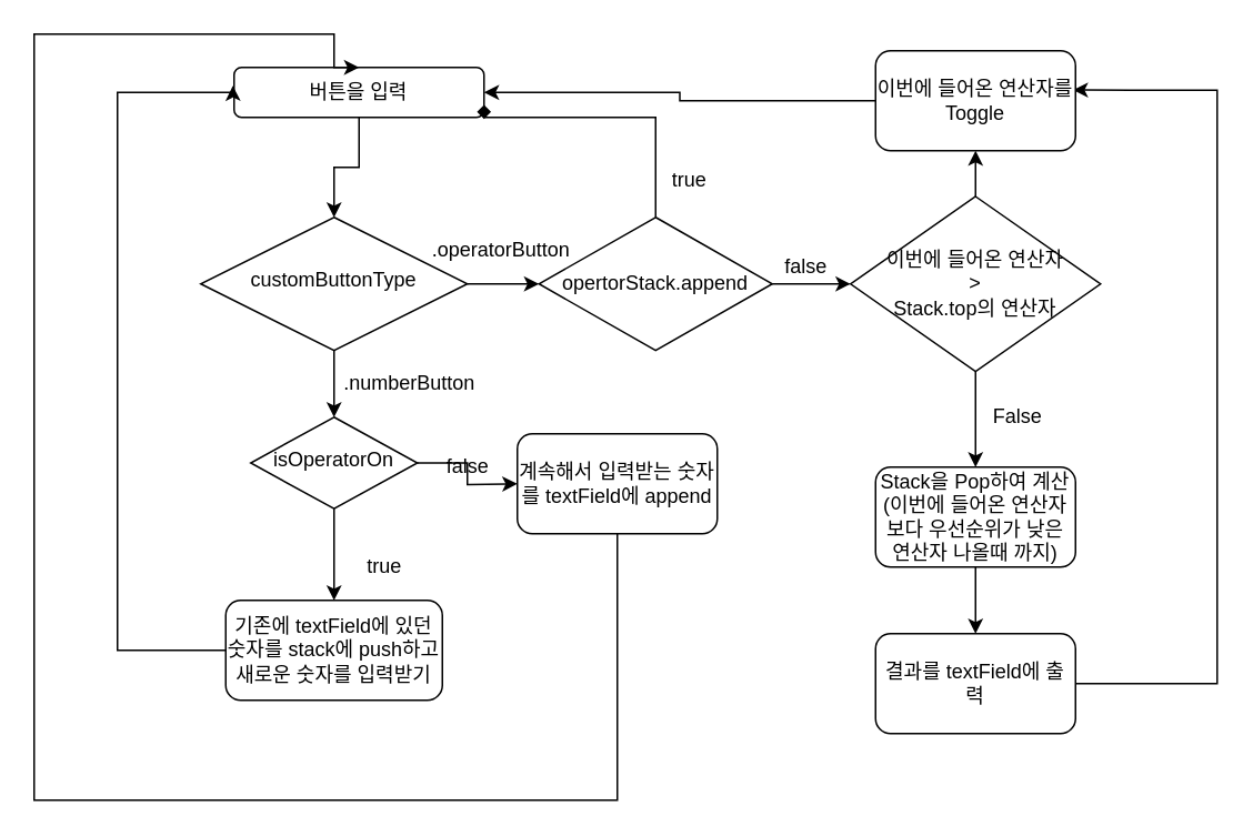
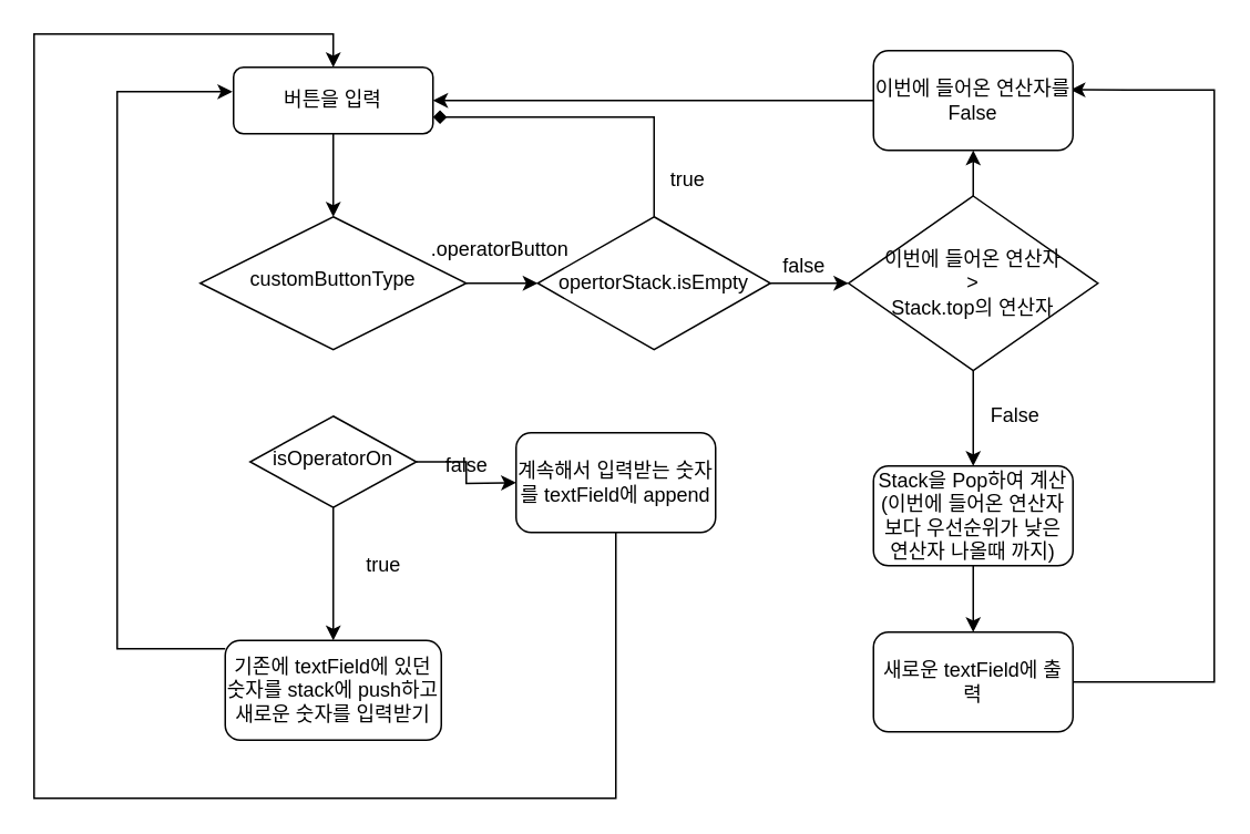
- <mxCell id="3" value="버튼을 입력" style="rounded=1;whiteSpace=wrap;html=1;fontSize=12;glass=0;strokeWidth=1;shadow=0;" parent="1" vertex="1"><mxGeometry x="140" y="40" width="150" height="30" as="geometry" /></mxCell>
+ <mxCell id="3" value="버튼을 입력" style="rounded=1;whiteSpace=wrap;html=1;fontSize=12;glass=0;strokeWidth=1;shadow=0;" parent="1" vertex="1"><mxGeometry x="140" y="40" width="120" height="40" as="geometry" /></mxCell>
- <mxCell id="23" value="이번에 들어온 연산자를 Toggle" style="rounded=1;whiteSpace=wrap;html=1;" vertex="1" parent="1"><mxGeometry x="525" y="30" width="120" height="60" as="geometry" /></mxCell>
+ <mxCell id="23" value="이번에 들어온 연산자를 False" style="rounded=1;whiteSpace=wrap;html=1;" vertex="1" parent="1"><mxGeometry x="525" y="30" width="120" height="60" as="geometry" /></mxCell>
- <mxCell id="12" value="opertorStack.append" style="rhombus;whiteSpace=wrap;html=1;" vertex="1" parent="1"><mxGeometry x="323" y="130" width="140" height="80" as="geometry" /></mxCell>
+ <mxCell id="12" value="opertorStack.isEmpty" style="rhombus;whiteSpace=wrap;html=1;" vertex="1" parent="1"><mxGeometry x="323" y="130" width="140" height="80" as="geometry" /></mxCell>
- <mxCell id="4" style="edgeStyle=orthogonalEdgeStyle;rounded=0;orthogonalLoop=1;jettySize=auto;html=1;entryX=0.5;entryY=0;entryDx=0;entryDy=0;" edge="1" parent="1" source="6" target="9"><mxGeometry relative="1" as="geometry" /></mxCell>
- <mxCell id="26" value=".numberButton" style="text;html=1;align=center;verticalAlign=middle;resizable=0;points=[];autosize=1;" vertex="1" parent="1"><mxGeometry x="200" y="220" width="90" height="20" as="geometry" /></mxCell>
- <mxCell id="25" value="기존에 textField에 있던 숫자를 stack에 push하고 새로운 숫자를 입력받기&lt;br&gt;" style="rounded=1;whiteSpace=wrap;html=1;" vertex="1" parent="1"><mxGeometry x="135" y="360" width="130" height="60" as="geometry" /></mxCell>
+ <mxCell id="25" value="기존에 textField에 있던 숫자를 stack에 push하고 새로운 숫자를 입력받기&lt;br&gt;" style="rounded=1;whiteSpace=wrap;html=1;" vertex="1" parent="1"><mxGeometry x="135" y="385" width="130" height="60" as="geometry" /></mxCell>
- <mxCell id="21" value="결과를 textField에 출력" style="rounded=1;whiteSpace=wrap;html=1;" vertex="1" parent="1"><mxGeometry x="525" y="380" width="120" height="60" as="geometry" /></mxCell>
+ <mxCell id="21" value="새로운 textField에 출력" style="rounded=1;whiteSpace=wrap;html=1;" vertex="1" parent="1"><mxGeometry x="525" y="380" width="120" height="60" as="geometry" /></mxCell>
